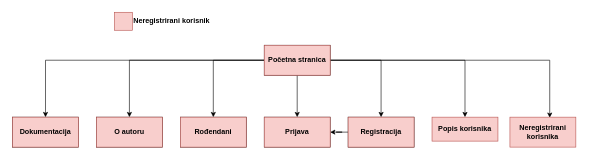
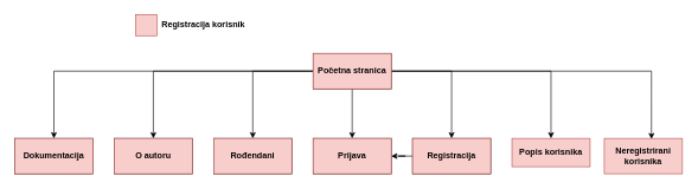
- <mxCell id="18" value="Neregistrirani korisnik&lt;br&gt;" style="text;html=1;align=center;verticalAlign=middle;resizable=0;points=[];autosize=1;strokeColor=none;fontStyle=1" vertex="1" parent="1"><mxGeometry x="215" y="25" width="140" height="20" as="geometry" /></mxCell>
+ <mxCell id="18" value="Registracija korisnik&lt;br&gt;" style="text;html=1;align=center;verticalAlign=middle;resizable=0;points=[];autosize=1;strokeColor=none;fontStyle=1" vertex="1" parent="1"><mxGeometry x="215" y="25" width="140" height="20" as="geometry" /></mxCell>
